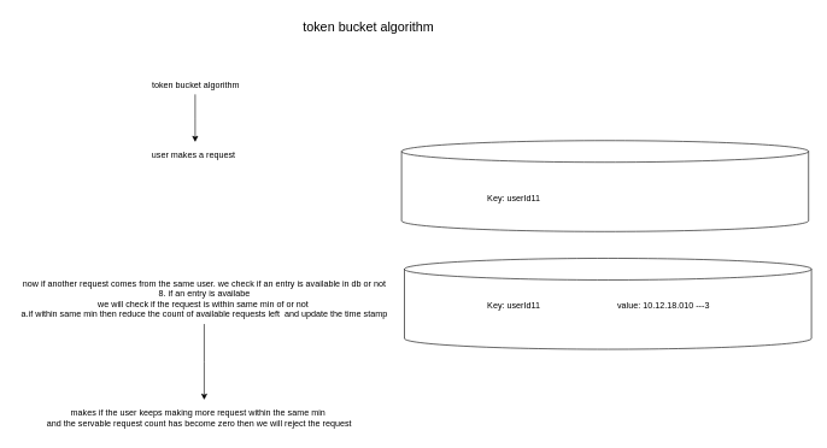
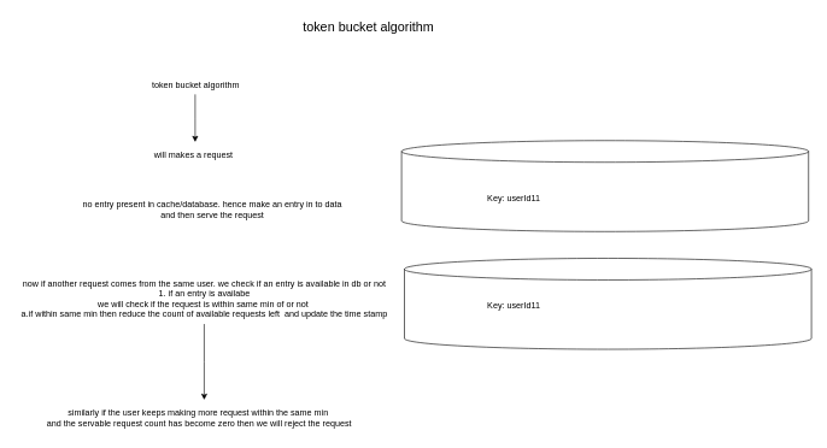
- <mxCell id="5" value="user makes a request" style="text;html=1;align=center;verticalAlign=middle;resizable=0;points=[];autosize=1;strokeColor=none;fillColor=none;" parent="1" vertex="1"><mxGeometry x="200" y="201" width="133" height="26" as="geometry" /></mxCell>
+ <mxCell id="5" value="will makes a request" style="text;html=1;align=center;verticalAlign=middle;resizable=0;points=[];autosize=1;strokeColor=none;fillColor=none;" parent="1" vertex="1"><mxGeometry x="200" y="201" width="133" height="26" as="geometry" /></mxCell>
+ <mxCell id="6" value="no entry present in cache/database. hence make an entry in to data&lt;div&gt;and then serve the request&lt;/div&gt;" style="text;html=1;align=center;verticalAlign=middle;resizable=0;points=[];autosize=1;strokeColor=none;fillColor=none;" parent="1" vertex="1"><mxGeometry x="104" y="268" width="377" height="41" as="geometry" /></mxCell>
- <mxCell id="9" value="now if another request comes from the same user. we check if an entry is available in db or not&lt;div&gt;8. if an entry is availabe&lt;/div&gt;&lt;div&gt;we will check if the request is within same min of or not&amp;nbsp;&lt;/div&gt;&lt;div&gt;a.if within same min then reduce the count of available requests left&amp;nbsp; and update the time stamp&lt;/div&gt;" style="text;html=1;align=center;verticalAlign=middle;resizable=0;points=[];autosize=1;strokeColor=none;fillColor=none;" parent="1" vertex="1"><mxGeometry x="20" y="378" width="524" height="70" as="geometry" /></mxCell>
+ <mxCell id="9" value="now if another request comes from the same user. we check if an entry is available in db or not&lt;div&gt;1. if an entry is availabe&lt;/div&gt;&lt;div&gt;we will check if the request is within same min of or not&amp;nbsp;&lt;/div&gt;&lt;div&gt;a.if within same min then reduce the count of available requests left&amp;nbsp; and update the time stamp&lt;/div&gt;" style="text;html=1;align=center;verticalAlign=middle;resizable=0;points=[];autosize=1;strokeColor=none;fillColor=none;" parent="1" vertex="1"><mxGeometry x="20" y="378" width="524" height="70" as="geometry" /></mxCell>
- <mxCell id="12" value="value: 10.12.18.010 ---3" style="text;html=1;align=center;verticalAlign=middle;resizable=0;points=[];autosize=1;strokeColor=none;fillColor=none;" parent="1" vertex="1"><mxGeometry x="844" y="410" width="145" height="26" as="geometry" /></mxCell>
- <mxCell id="13" value="makes if the user keeps making more request within the same min&amp;nbsp;&lt;div&gt;and the servable request count has become zero then we will reject the request&lt;/div&gt;" style="text;html=1;align=center;verticalAlign=middle;resizable=0;points=[];autosize=1;strokeColor=none;fillColor=none;" parent="1" vertex="1"><mxGeometry x="55" y="557" width="440" height="41" as="geometry" /></mxCell>
+ <mxCell id="13" value="similarly if the user keeps making more request within the same min&amp;nbsp;&lt;div&gt;and the servable request count has become zero then we will reject the request&lt;/div&gt;" style="text;html=1;align=center;verticalAlign=middle;resizable=0;points=[];autosize=1;strokeColor=none;fillColor=none;" parent="1" vertex="1"><mxGeometry x="55" y="557" width="440" height="41" as="geometry" /></mxCell>
